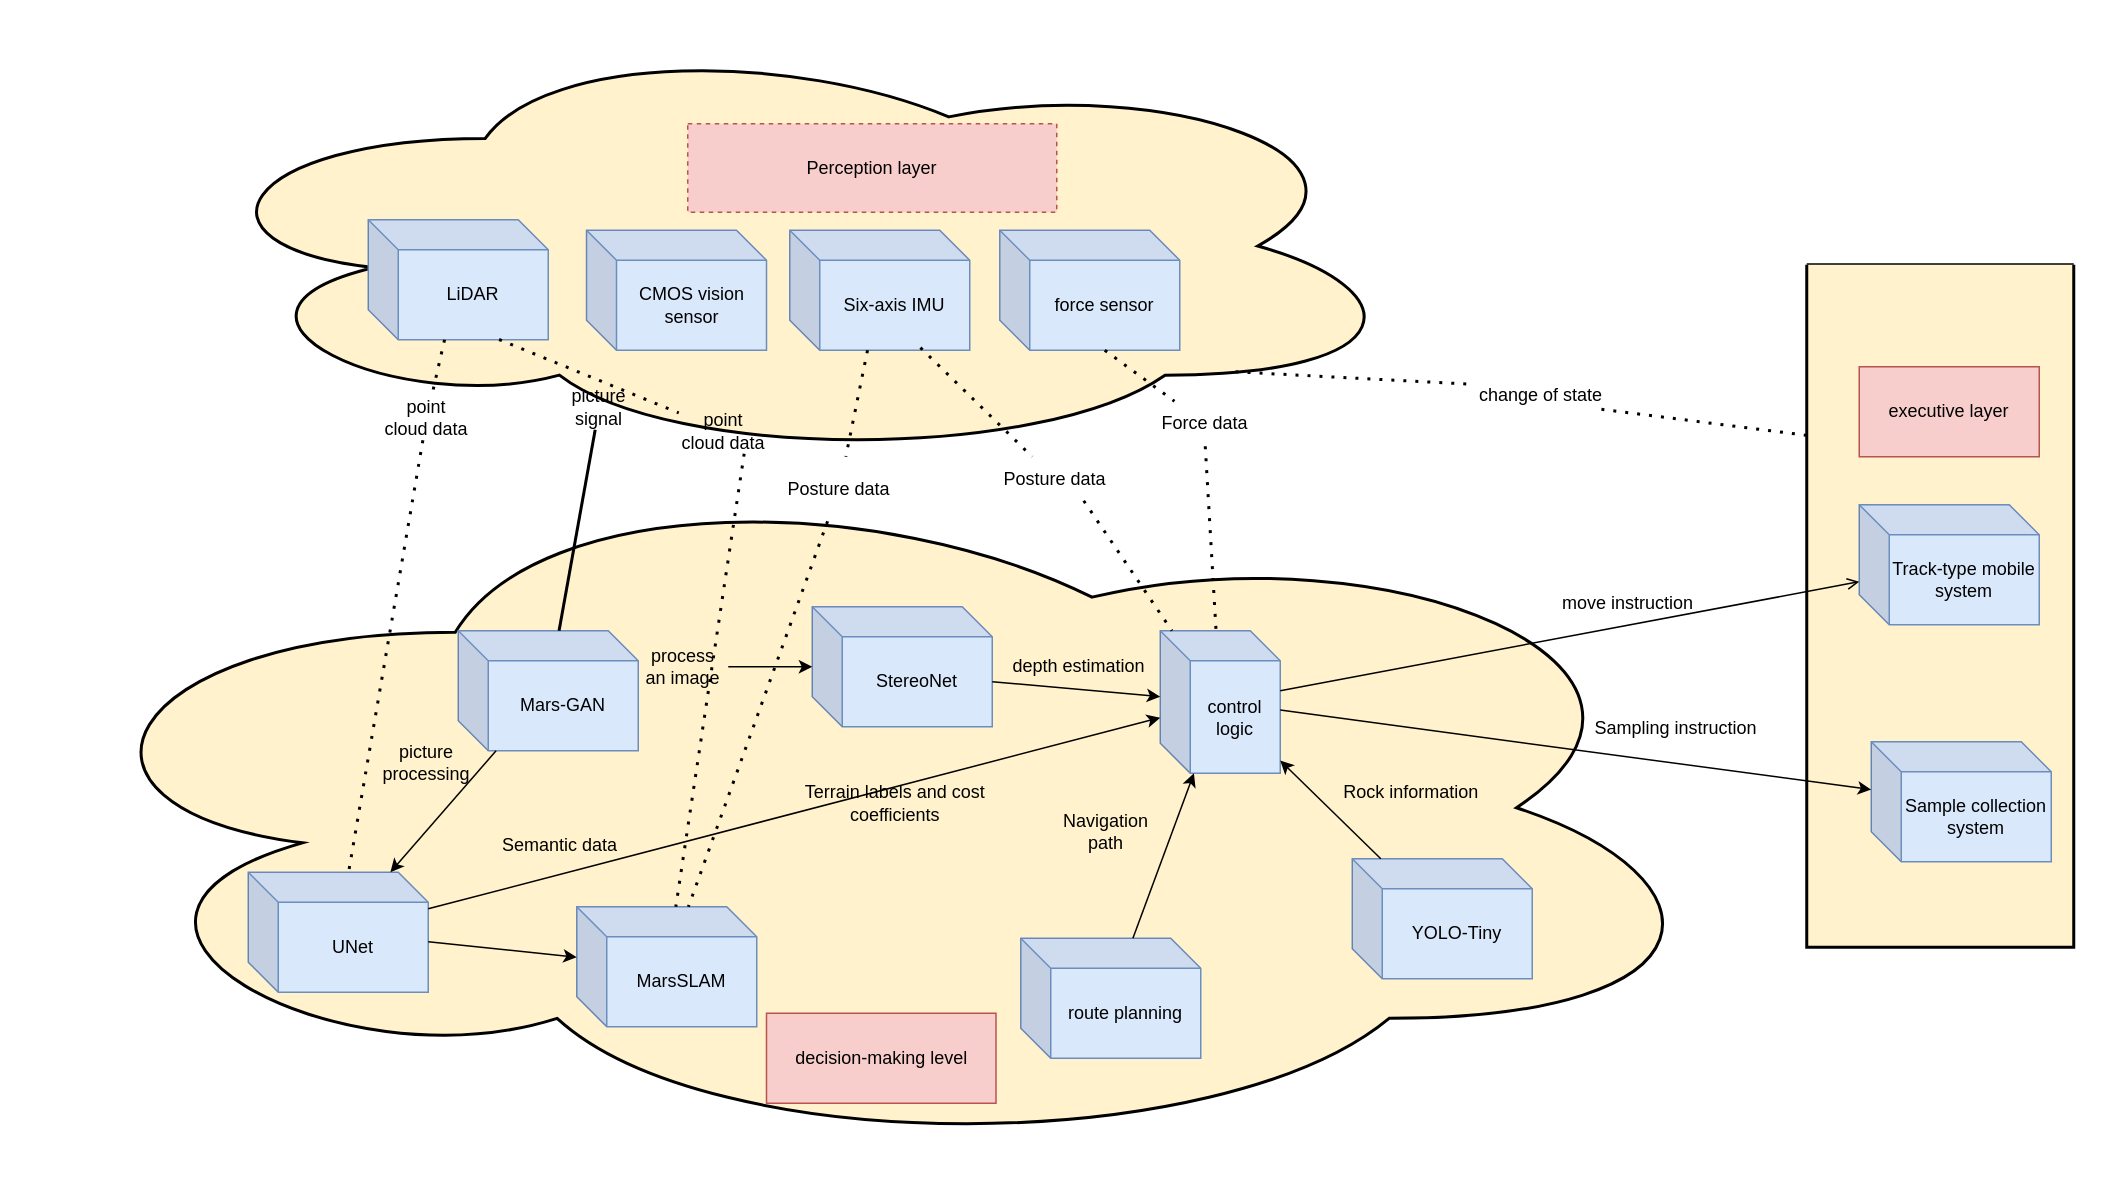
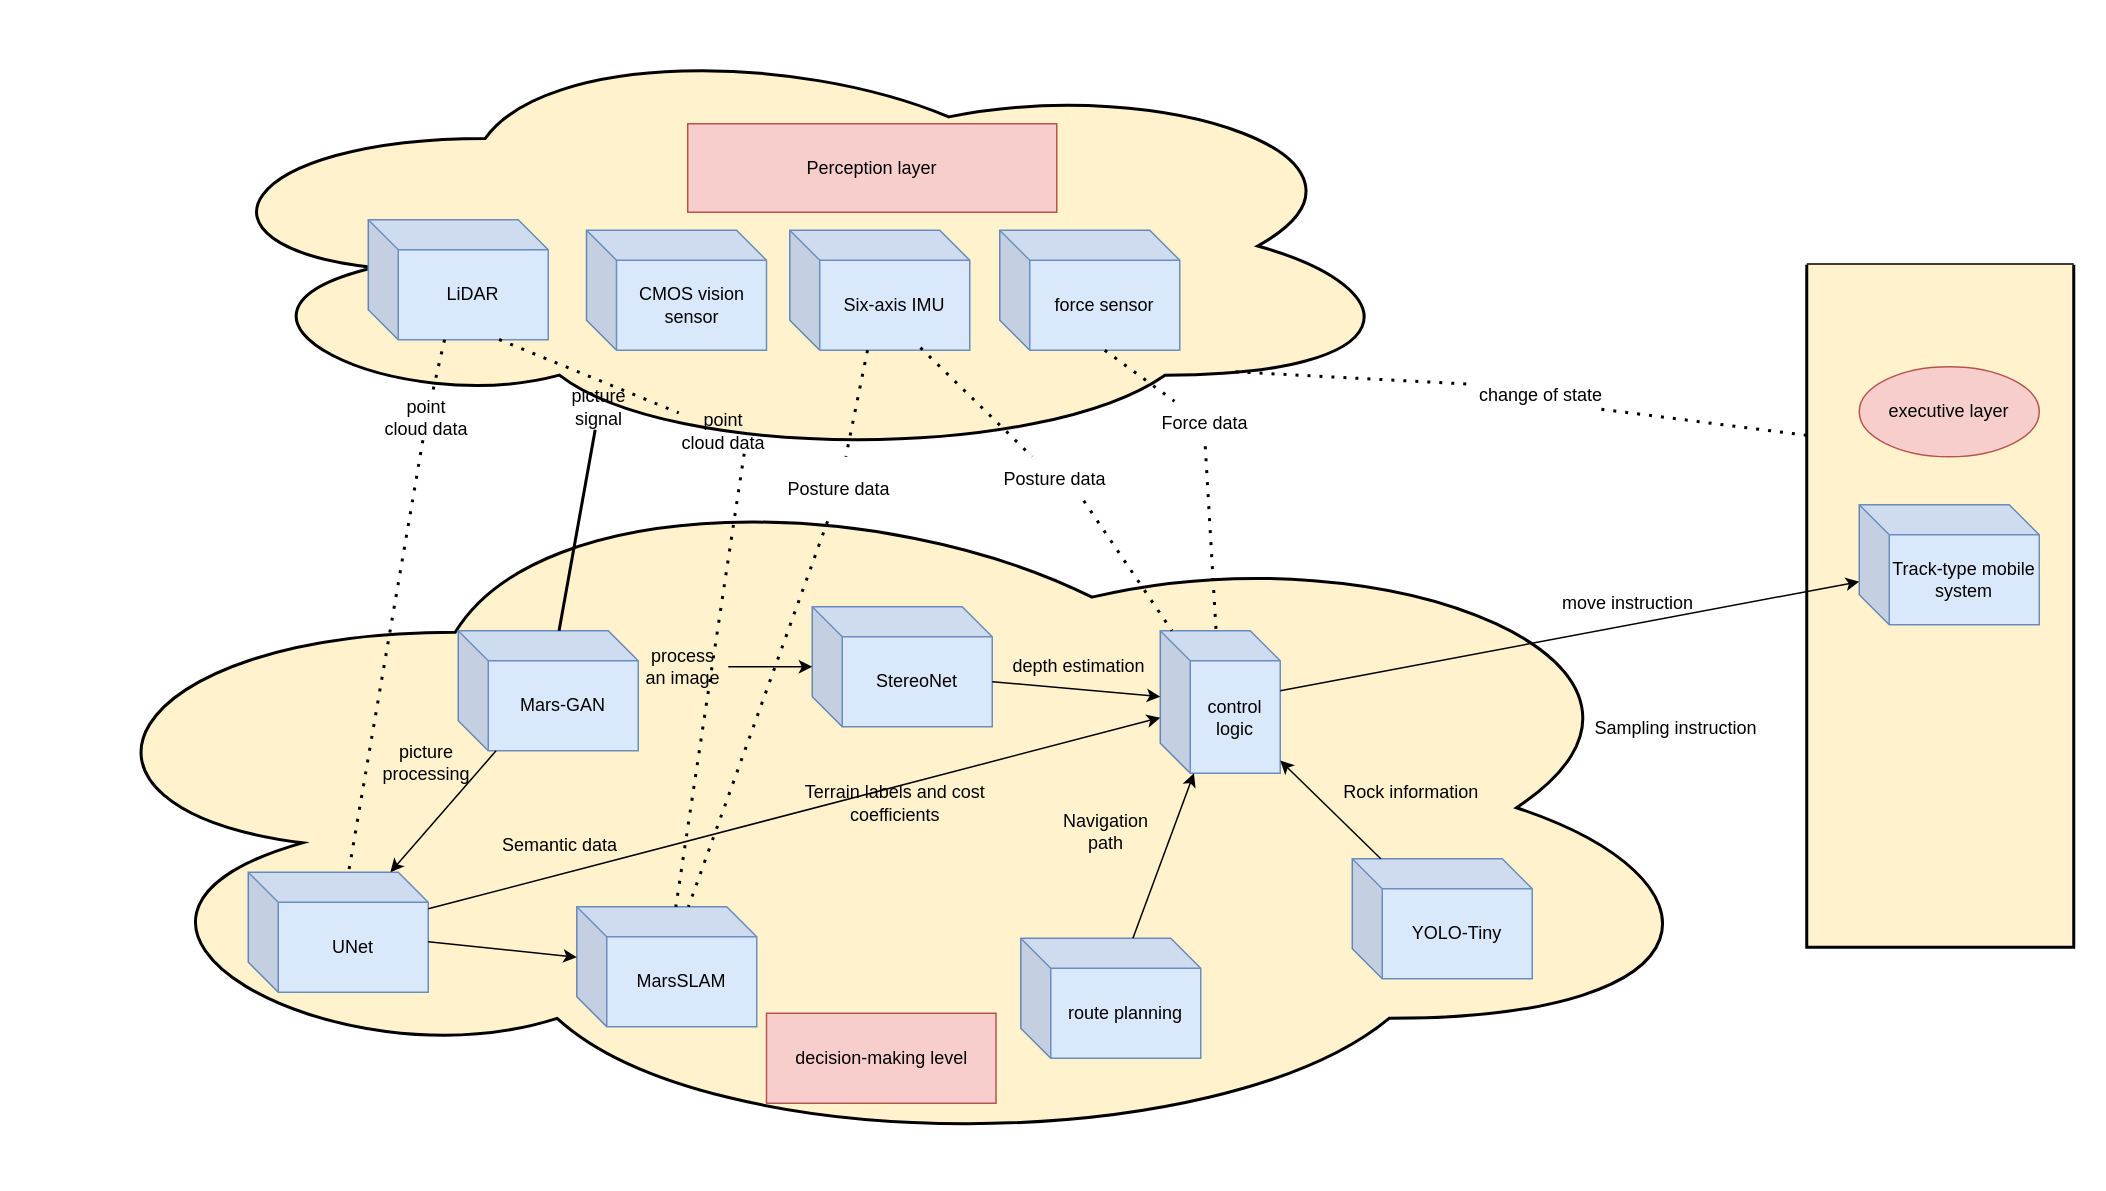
- <mxCell id="4" value="Perception layer" style="rounded=0;whiteSpace=wrap;html=1;fillColor=#f8cecc;strokeColor=#b85450;dashed=1;" vertex="1" parent="1"><mxGeometry x="458" y="82" width="246" height="59" as="geometry" /></mxCell>
+ <mxCell id="4" value="Perception layer" style="rounded=0;whiteSpace=wrap;html=1;fillColor=#f8cecc;strokeColor=#b85450;" vertex="1" parent="1"><mxGeometry x="458" y="82" width="246" height="59" as="geometry" /></mxCell>
- <mxCell id="17" value="executive layer" style="rounded=0;whiteSpace=wrap;html=1;fillColor=#f8cecc;strokeColor=#b85450;" vertex="1" parent="16"><mxGeometry x="35" y="68" width="120" height="60" as="geometry" /></mxCell>
+ <mxCell id="17" value="executive layer" style="ellipse;whiteSpace=wrap;html=1;fillColor=#f8cecc;strokeColor=#b85450;" vertex="1" parent="16"><mxGeometry x="35" y="68" width="120" height="60" as="geometry" /></mxCell>
- <mxCell id="38" value="" style="endArrow=open;html=1;rounded=0;" edge="1" parent="1" source="14" target="18"><mxGeometry width="50" height="50" relative="1" as="geometry"><mxPoint x="862" y="492" as="sourcePoint" /><mxPoint x="912" y="442" as="targetPoint" /></mxGeometry></mxCell>
+ <mxCell id="38" value="" style="endArrow=classic;html=1;rounded=0;" edge="1" parent="1" source="14" target="18"><mxGeometry width="50" height="50" relative="1" as="geometry"><mxPoint x="862" y="492" as="sourcePoint" /><mxPoint x="912" y="442" as="targetPoint" /></mxGeometry></mxCell>
- <mxCell id="40" value="" style="endArrow=classic;html=1;rounded=0;" edge="1" parent="1" source="14" target="19"><mxGeometry width="50" height="50" relative="1" as="geometry"><mxPoint x="862" y="492" as="sourcePoint" /><mxPoint x="912" y="442" as="targetPoint" /></mxGeometry></mxCell>
- <mxCell id="19" value="Sample collection system" style="shape=cube;whiteSpace=wrap;html=1;boundedLbl=1;backgroundOutline=1;darkOpacity=0.05;darkOpacity2=0.1;fillColor=#dae8fc;strokeColor=#6c8ebf;" vertex="1" parent="16"><mxGeometry x="43" y="318" width="120" height="80" as="geometry" /></mxCell>
